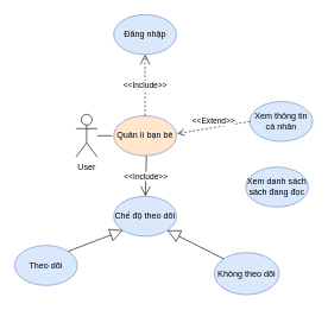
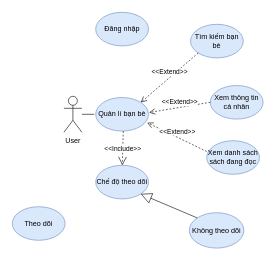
+ <mxCell id="6" value="Tìm kiếm bạn bè" style="ellipse;whiteSpace=wrap;html=1;fillColor=#dae8fc;strokeColor=#6c8ebf;" vertex="1" parent="1"><mxGeometry x="317" y="40" width="88" height="56" as="geometry" /></mxCell>
- <mxCell id="8" value="&amp;lt;&amp;lt;Include&amp;gt;&amp;gt;" style="endArrow=open;endSize=12;dashed=1;html=1;entryX=0.5;entryY=1;entryDx=0;entryDy=0;exitX=0.5;exitY=0;exitDx=0;exitDy=0;" edge="1" parent="1" source="3" target="4"><mxGeometry width="160" relative="1" as="geometry"><mxPoint x="224" y="140" as="sourcePoint" /><mxPoint x="384" y="140" as="targetPoint" /></mxGeometry></mxCell>
+ <mxCell id="7" value="&amp;lt;&amp;lt;Extend&amp;gt;&amp;gt;" style="html=1;verticalAlign=bottom;endArrow=open;dashed=1;endSize=8;exitX=0;exitY=1;exitDx=0;exitDy=0;entryX=1;entryY=0;entryDx=0;entryDy=0;" edge="1" parent="1" source="6" target="3"><mxGeometry relative="1" as="geometry"><mxPoint x="281" y="121" as="sourcePoint" /><mxPoint x="201" y="121" as="targetPoint" /></mxGeometry></mxCell>
- <mxCell id="3" value="Quản lí bạn bè" style="ellipse;whiteSpace=wrap;html=1;fillColor=#ffe6cc;strokeColor=#6c8ebf;" vertex="1" parent="1"><mxGeometry x="159" y="162" width="88" height="56" as="geometry" /></mxCell>
+ <mxCell id="3" value="Quản lí bạn bè" style="ellipse;whiteSpace=wrap;html=1;fillColor=#dae8fc;strokeColor=#6c8ebf;" vertex="1" parent="1"><mxGeometry x="159" y="162" width="88" height="56" as="geometry" /></mxCell>
- <mxCell id="15" value="&amp;lt;&amp;lt;Include&amp;gt;&amp;gt;" style="endArrow=open;endSize=12;dashed=0;html=1;exitX=0.522;exitY=1;exitDx=0;exitDy=0;exitPerimeter=0;" edge="1" parent="1" source="3" target="14"><mxGeometry width="160" relative="1" as="geometry"><mxPoint x="213" y="172" as="sourcePoint" /><mxPoint x="213" y="86" as="targetPoint" /></mxGeometry></mxCell>
+ <mxCell id="15" value="&amp;lt;&amp;lt;Include&amp;gt;&amp;gt;" style="endArrow=open;endSize=12;dashed=1;html=1;exitX=0.522;exitY=1;exitDx=0;exitDy=0;exitPerimeter=0;" edge="1" parent="1" source="3" target="14"><mxGeometry width="160" relative="1" as="geometry"><mxPoint x="213" y="172" as="sourcePoint" /><mxPoint x="213" y="86" as="targetPoint" /></mxGeometry></mxCell>
+ <mxCell id="13" value="&amp;lt;&amp;lt;Extend&amp;gt;&amp;gt;" style="html=1;verticalAlign=bottom;endArrow=open;dashed=1;endSize=8;exitX=0;exitY=0.321;exitDx=0;exitDy=0;exitPerimeter=0;entryX=0.977;entryY=0.75;entryDx=0;entryDy=0;entryPerimeter=0;" edge="1" parent="1" source="11" target="3"><mxGeometry relative="1" as="geometry"><mxPoint x="365" y="238" as="sourcePoint" /><mxPoint x="258" y="206" as="targetPoint" /></mxGeometry></mxCell>
- <mxCell id="17" value="" style="endArrow=block;endSize=16;endFill=0;html=1;exitX=1;exitY=0;exitDx=0;exitDy=0;entryX=0;entryY=1;entryDx=0;entryDy=0;" edge="1" parent="1" source="12" target="14"><mxGeometry width="160" relative="1" as="geometry"><mxPoint x="390" y="317" as="sourcePoint" /><mxPoint x="550" y="317" as="targetPoint" /></mxGeometry></mxCell>
- <mxCell id="16" value="Không theo dõi" style="ellipse;whiteSpace=wrap;html=1;fillColor=#dae8fc;strokeColor=#6c8ebf;" vertex="1" parent="1"><mxGeometry x="300" y="354" width="91" height="59" as="geometry" /></mxCell>
+ <mxCell id="16" value="Không theo dõi" style="ellipse;whiteSpace=wrap;html=1;fillColor=#dae8fc;strokeColor=#6c8ebf;" vertex="1" parent="1"><mxGeometry x="315" y="354" width="91" height="59" as="geometry" /></mxCell>
